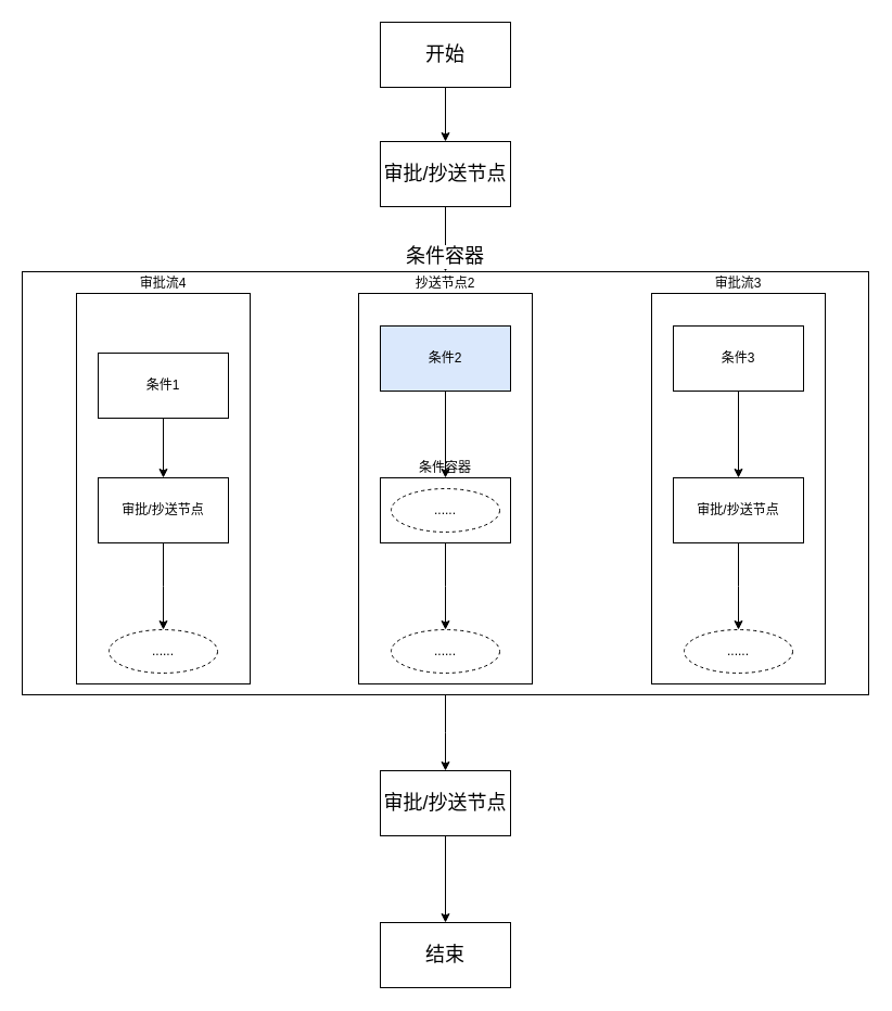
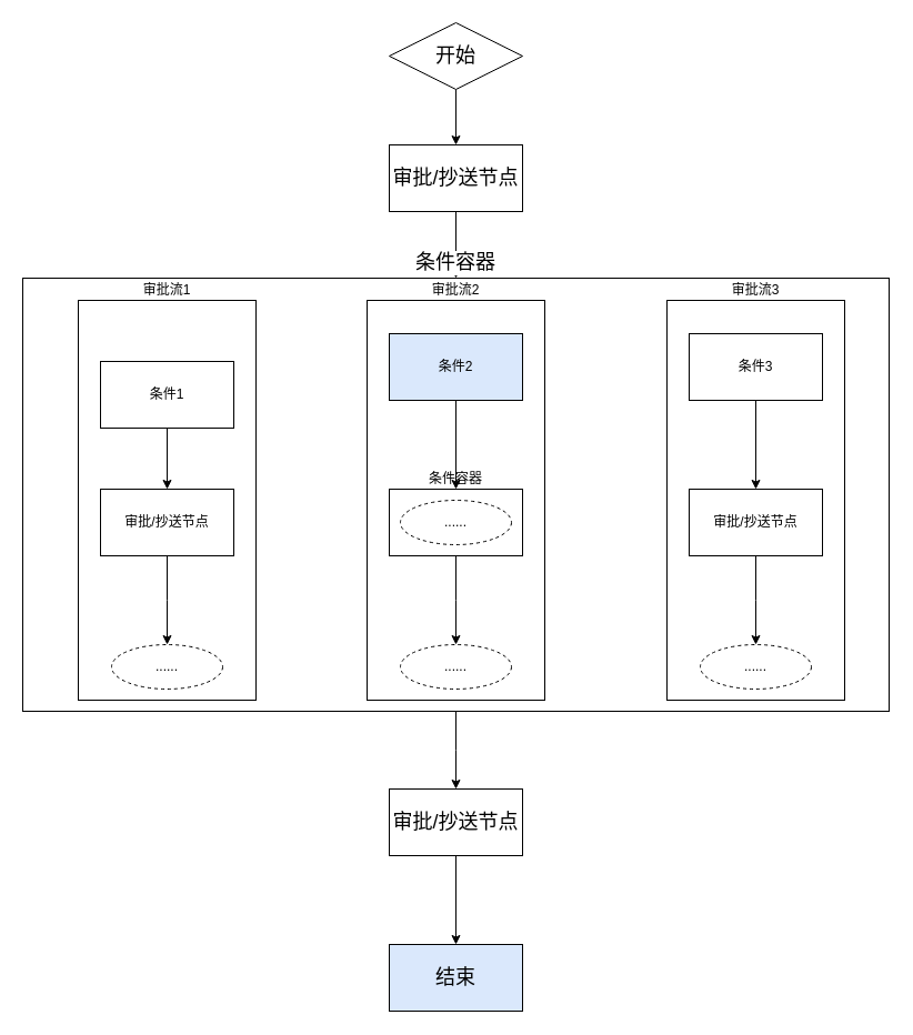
- <mxCell id="3" value="开始" style="rounded=0;whiteSpace=wrap;html=1;fontSize=18;" vertex="1" parent="1"><mxGeometry x="350" y="20" width="120" height="60" as="geometry" /></mxCell>
+ <mxCell id="3" value="开始" style="rhombus;whiteSpace=wrap;html=1;fontSize=18;" vertex="1" parent="1"><mxGeometry x="350" y="20" width="120" height="60" as="geometry" /></mxCell>
- <mxCell id="8" value="审批流4" style="rounded=0;whiteSpace=wrap;html=1;labelPosition=center;verticalLabelPosition=top;align=center;verticalAlign=bottom;fillColor=none;" vertex="1" parent="1"><mxGeometry x="70" y="270" width="160" height="360" as="geometry" /></mxCell>
+ <mxCell id="8" value="审批流1" style="rounded=0;whiteSpace=wrap;html=1;labelPosition=center;verticalLabelPosition=top;align=center;verticalAlign=bottom;fillColor=none;" vertex="1" parent="1"><mxGeometry x="70" y="270" width="160" height="360" as="geometry" /></mxCell>
- <mxCell id="11" value="抄送节点2" style="rounded=0;whiteSpace=wrap;html=1;labelPosition=center;verticalLabelPosition=top;align=center;verticalAlign=bottom;fillColor=none;" vertex="1" parent="1"><mxGeometry x="330" y="270" width="160" height="360" as="geometry" /></mxCell>
+ <mxCell id="11" value="审批流2" style="rounded=0;whiteSpace=wrap;html=1;labelPosition=center;verticalLabelPosition=top;align=center;verticalAlign=bottom;fillColor=none;" vertex="1" parent="1"><mxGeometry x="330" y="270" width="160" height="360" as="geometry" /></mxCell>
- <mxCell id="29" value="结束" style="whiteSpace=wrap;html=1;fontSize=18;rounded=0;" vertex="1" parent="1"><mxGeometry x="350" y="850" width="120" height="60" as="geometry" /></mxCell>
+ <mxCell id="29" value="结束" style="whiteSpace=wrap;html=1;fontSize=18;rounded=0;fillColor=#dae8fc;" vertex="1" parent="1"><mxGeometry x="350" y="850" width="120" height="60" as="geometry" /></mxCell>
